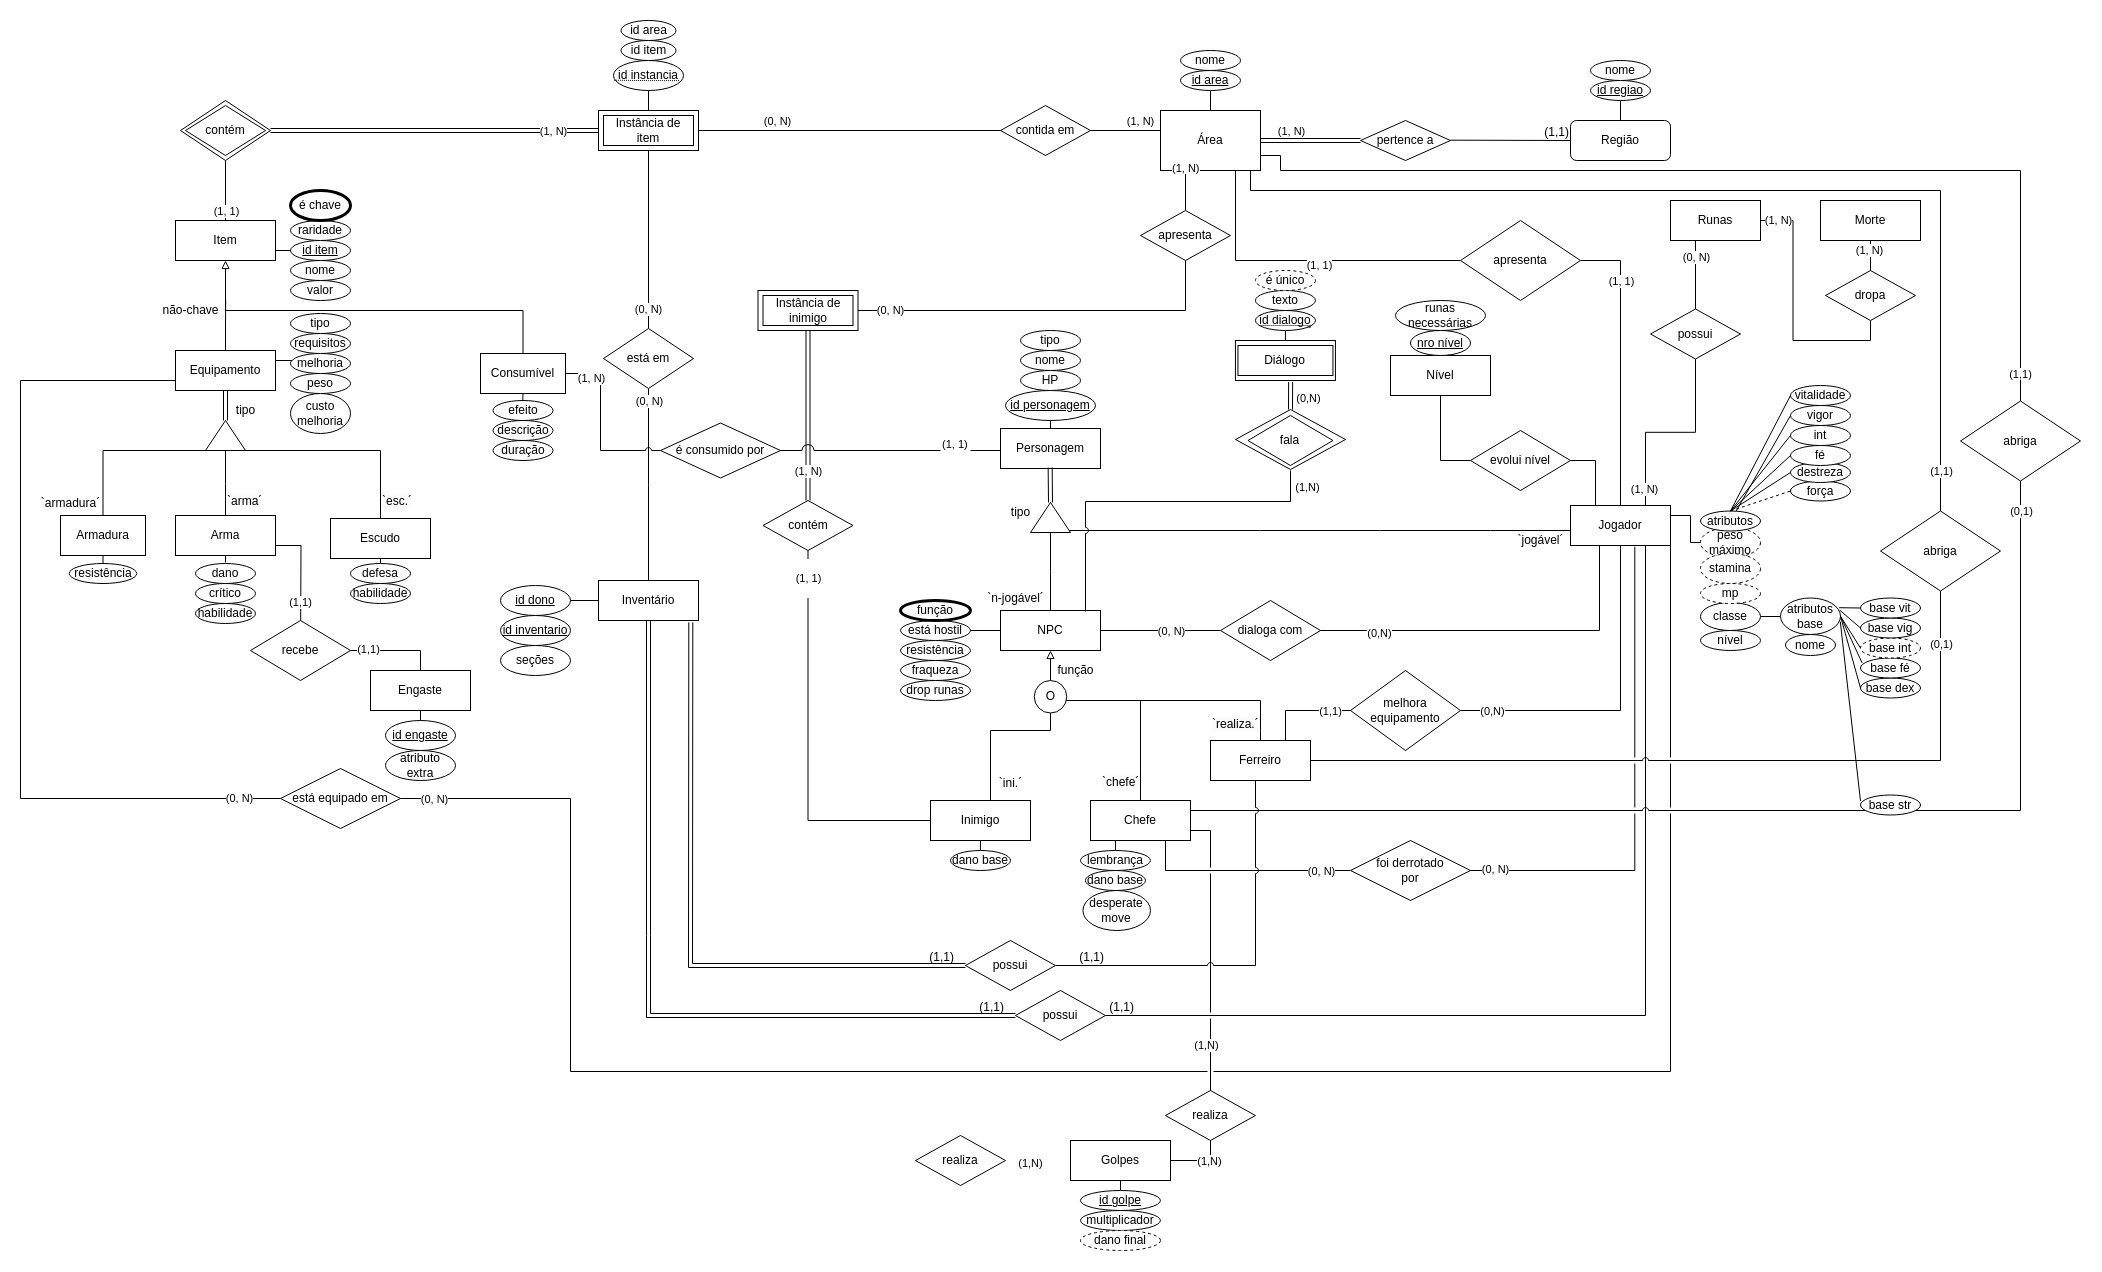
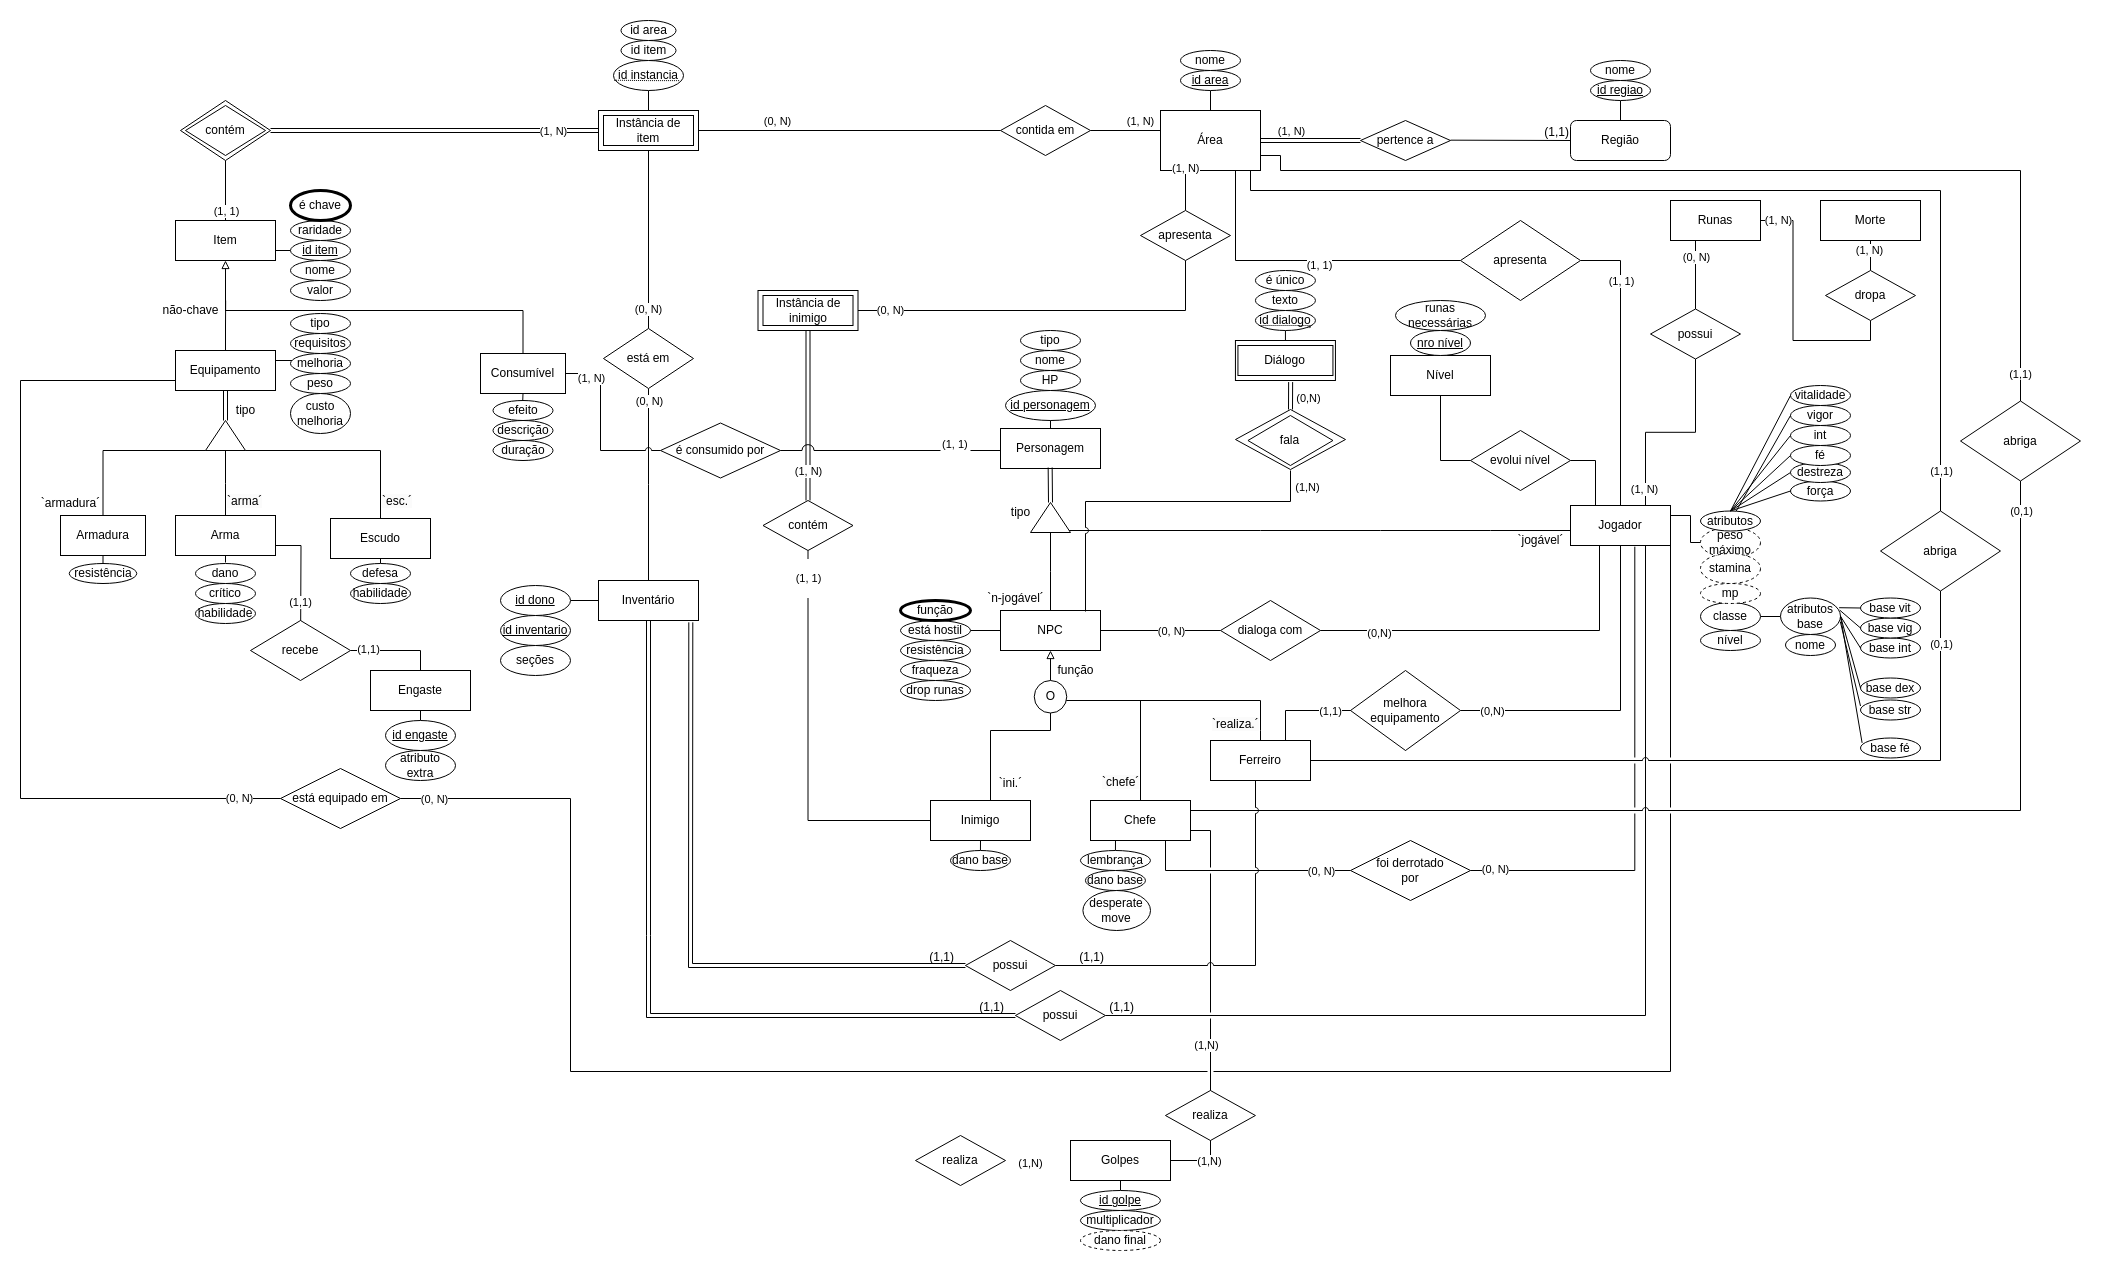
- <mxCell id="170" value="é único" style="ellipse;whiteSpace=wrap;html=1;align=center;dashed=1;" parent="1" vertex="1"><mxGeometry x="1254.94" y="270" width="60" height="20" as="geometry" /></mxCell>
+ <mxCell id="170" value="é único" style="ellipse;whiteSpace=wrap;html=1;align=center;" parent="1" vertex="1"><mxGeometry x="1254.94" y="270" width="60" height="20" as="geometry" /></mxCell>
- <mxCell id="234" value="" style="endArrow=none;html=1;rounded=0;entryX=0;entryY=0.5;entryDx=0;entryDy=0;exitX=0.5;exitY=0;exitDx=0;exitDy=0;dashed=1;" parent="1" target="88" edge="1" source="228"><mxGeometry width="50" height="50" relative="1" as="geometry"><mxPoint x="1740" y="491" as="sourcePoint" /><mxPoint x="1825" y="443" as="targetPoint" /></mxGeometry></mxCell>
+ <mxCell id="234" value="" style="endArrow=none;html=1;rounded=0;entryX=0;entryY=0.5;entryDx=0;entryDy=0;exitX=0.5;exitY=0;exitDx=0;exitDy=0;" parent="1" target="88" edge="1" source="228"><mxGeometry width="50" height="50" relative="1" as="geometry"><mxPoint x="1740" y="491" as="sourcePoint" /><mxPoint x="1825" y="443" as="targetPoint" /></mxGeometry></mxCell>
- <mxCell id="239" value="base int" style="ellipse;whiteSpace=wrap;html=1;align=center;dashed=1;" parent="1" vertex="1"><mxGeometry x="1860" y="637.5" width="60" height="20" as="geometry" /></mxCell>
+ <mxCell id="239" value="base int" style="ellipse;whiteSpace=wrap;html=1;align=center;" parent="1" vertex="1"><mxGeometry x="1860" y="637.5" width="60" height="20" as="geometry" /></mxCell>
- <mxCell id="238" value="base fé" style="ellipse;whiteSpace=wrap;html=1;align=center;" parent="1" vertex="1"><mxGeometry x="1860" y="657.5" width="60" height="20" as="geometry" /></mxCell>
+ <mxCell id="238" value="base fé" style="ellipse;whiteSpace=wrap;html=1;align=center;" parent="1" vertex="1"><mxGeometry x="1860" y="737.5" width="60" height="20" as="geometry" /></mxCell>
- <mxCell id="236" value="base str" style="ellipse;whiteSpace=wrap;html=1;align=center;" parent="1" vertex="1"><mxGeometry x="1860" y="794.5" width="60" height="20" as="geometry" /></mxCell>
+ <mxCell id="236" value="base str" style="ellipse;whiteSpace=wrap;html=1;align=center;" parent="1" vertex="1"><mxGeometry x="1860" y="699.5" width="60" height="20" as="geometry" /></mxCell>
